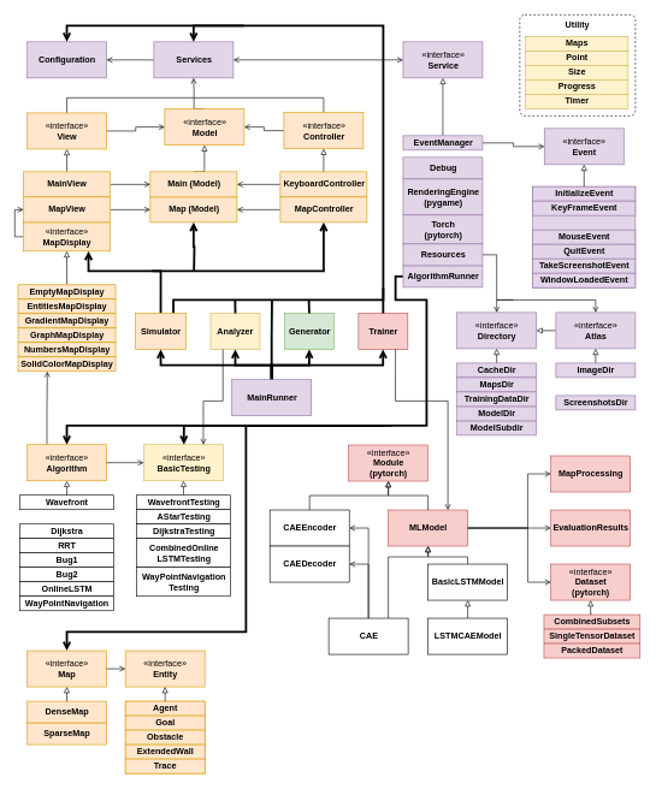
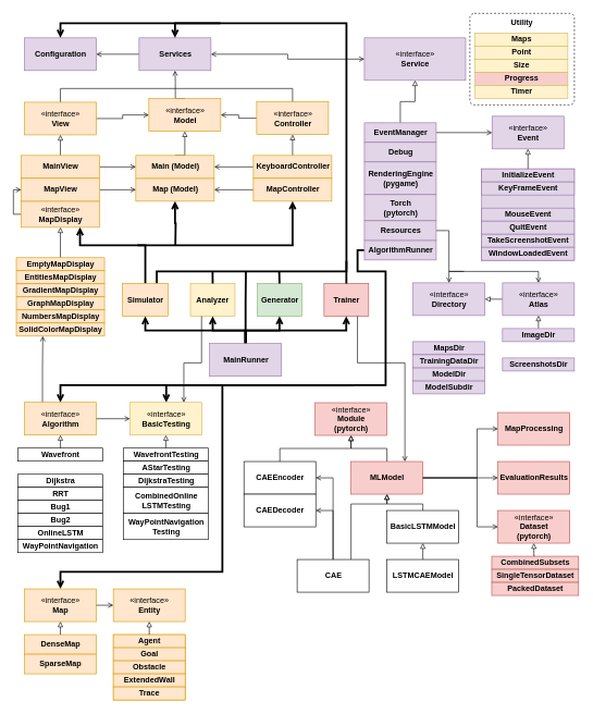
- <mxCell id="5" value="«interface»&lt;br&gt;&lt;b&gt;Service&lt;/b&gt;" style="html=1;fillColor=#e1d5e7;strokeColor=#9673a6;" parent="1" vertex="1"><mxGeometry x="557.5" y="57.5" width="110" height="50" as="geometry" /></mxCell>
+ <mxCell id="5" value="«interface»&lt;br&gt;&lt;b&gt;Service&lt;/b&gt;" style="html=1;fillColor=#e1d5e7;strokeColor=#9673a6;" parent="1" vertex="1"><mxGeometry x="557.5" y="57.5" width="155" height="65" as="geometry" /></mxCell>
- <mxCell id="34" value="Progress" style="html=1;fontStyle=1;fillColor=#fff2cc;strokeColor=#d6b656;" parent="29" vertex="1"><mxGeometry x="8" y="90" width="142" height="20" as="geometry" /></mxCell>
+ <mxCell id="34" value="Progress" style="html=1;fontStyle=1;fillColor=#f8cecc;strokeColor=#d6b656;" parent="29" vertex="1"><mxGeometry x="8" y="90" width="142" height="20" as="geometry" /></mxCell>
- <mxCell id="8" value="EventManager" style="html=1;fontStyle=1;fillColor=#e1d5e7;strokeColor=#9673a6;" parent="1" vertex="1"><mxGeometry x="557.5" y="187.5" width="110" height="20" as="geometry" /></mxCell>
+ <mxCell id="8" value="EventManager" style="html=1;fontStyle=1;fillColor=#e1d5e7;strokeColor=#9673a6;" parent="1" vertex="1"><mxGeometry x="557.5" y="187.5" width="110" height="30" as="geometry" /></mxCell>
- <mxCell id="40" style="edgeStyle=orthogonalEdgeStyle;rounded=0;orthogonalLoop=1;jettySize=auto;html=1;exitX=0.5;exitY=0;exitDx=0;exitDy=0;entryX=0.5;entryY=1;entryDx=0;entryDy=0;endArrow=block;endFill=0;" parent="1" source="41" target="27" edge="1"><mxGeometry relative="1" as="geometry" /></mxCell>
- <mxCell id="41" value="CacheDir" style="html=1;fontStyle=1;fillColor=#e1d5e7;strokeColor=#9673a6;" parent="1" vertex="1"><mxGeometry x="632" y="502.5" width="110" height="20" as="geometry" /></mxCell>
